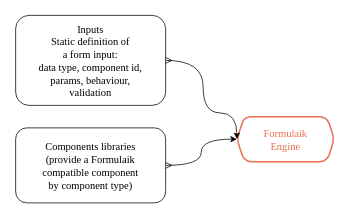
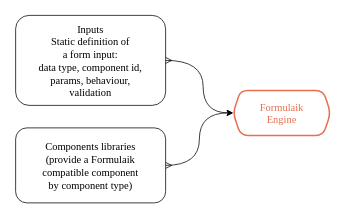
- <mxCell id="3" value="Formulaik&#10;Engine" style="shape=hexagon;perimeter=hexagonPerimeter2;fixedSize=1;rounded=1;size=10;fontFamily=Space Grotesk;fontStyle=0;strokeColor=#e76f51;strokeWidth=2;fontColor=#E76F51;fontSize=14;" vertex="1" parent="1"><mxGeometry x="315" y="155" width="130" height="60" as="geometry" /></mxCell>
+ <mxCell id="3" value="Formulaik&#10;Engine" style="shape=hexagon;perimeter=hexagonPerimeter2;fixedSize=1;rounded=1;size=10;fontFamily=Space Grotesk;fontStyle=0;strokeColor=#e76f51;strokeWidth=2;fontColor=#E76F51;fontSize=14;" vertex="1" parent="1"><mxGeometry x="310" y="120" width="130" height="60" as="geometry" /></mxCell>
